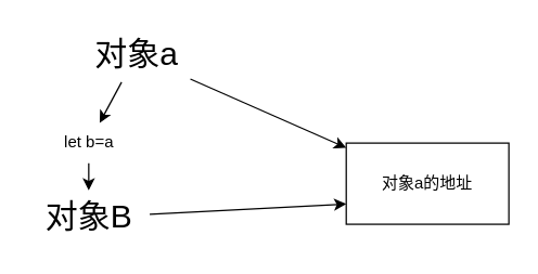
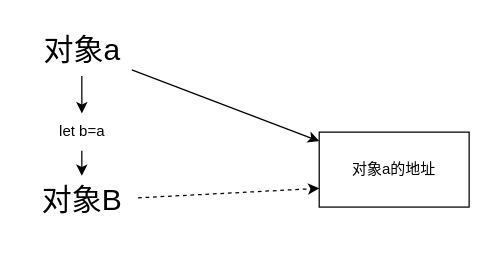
- <mxCell id="4" value="&lt;font style=&quot;font-size: 24px;&quot;&gt;对象a&lt;/font&gt;" style="text;html=1;align=center;verticalAlign=middle;resizable=0;points=[];autosize=1;strokeColor=none;fillColor=none;" vertex="1" parent="1"><mxGeometry x="60" y="20" width="80" height="40" as="geometry" /></mxCell>
+ <mxCell id="4" value="&lt;font style=&quot;font-size: 24px;&quot;&gt;对象a&lt;/font&gt;" style="text;html=1;align=center;verticalAlign=middle;resizable=0;points=[];autosize=1;strokeColor=none;fillColor=none;" vertex="1" parent="1"><mxGeometry x="25" y="20" width="80" height="40" as="geometry" /></mxCell>
- <mxCell id="6" value="" style="edgeStyle=none;html=1;entryX=0;entryY=0.75;entryDx=0;entryDy=0;" edge="1" parent="1" source="7" target="5"><mxGeometry relative="1" as="geometry"><mxPoint x="175" y="160" as="targetPoint" /></mxGeometry></mxCell>
+ <mxCell id="6" value="" style="edgeStyle=none;html=1;entryX=0;entryY=0.75;entryDx=0;entryDy=0;dashed=1;" edge="1" parent="1" source="7" target="5"><mxGeometry relative="1" as="geometry"><mxPoint x="175" y="160" as="targetPoint" /></mxGeometry></mxCell>
